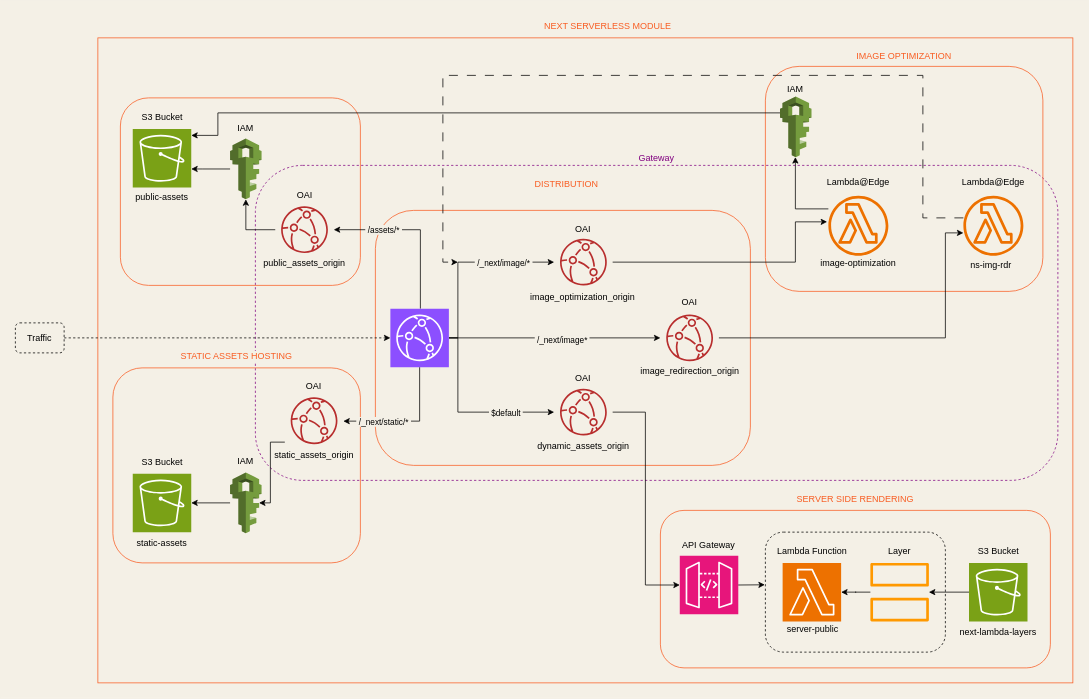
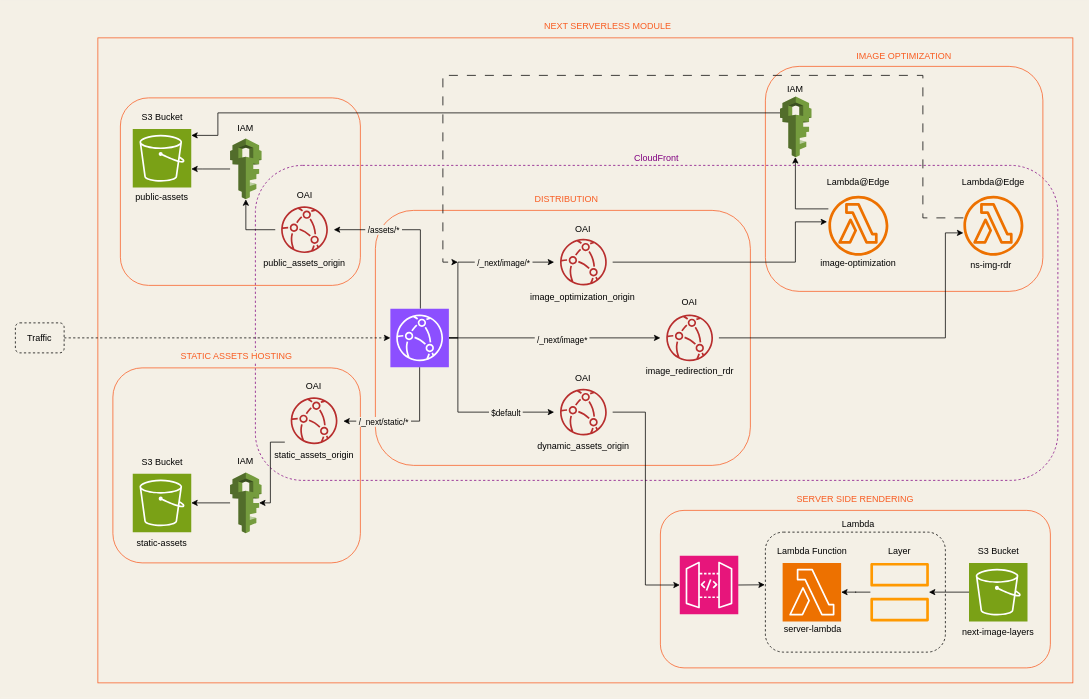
- <mxCell id="84" value="Gateway" style="text;html=1;strokeColor=none;fillColor=none;align=center;verticalAlign=middle;whiteSpace=wrap;rounded=0;fontColor=#800080;" parent="1" vertex="1"><mxGeometry x="845" y="200" width="60" height="20" as="geometry" /></mxCell>
+ <mxCell id="84" value="CloudFront" style="text;html=1;strokeColor=none;fillColor=none;align=center;verticalAlign=middle;whiteSpace=wrap;rounded=0;fontColor=#800080;" parent="1" vertex="1"><mxGeometry x="845" y="200" width="60" height="20" as="geometry" /></mxCell>
- <mxCell id="12" value="DISTRIBUTION" style="text;html=1;strokeColor=none;fillColor=none;align=center;verticalAlign=middle;whiteSpace=wrap;rounded=0;fontColor=#F85D23;" parent="1" vertex="1"><mxGeometry x="675" y="230" width="160" height="30" as="geometry" /></mxCell>
+ <mxCell id="12" value="DISTRIBUTION" style="text;html=1;strokeColor=none;fillColor=none;align=center;verticalAlign=middle;whiteSpace=wrap;rounded=0;fontColor=#F85D23;" parent="1" vertex="1"><mxGeometry x="675" y="250" width="160" height="30" as="geometry" /></mxCell>
- <mxCell id="81" value="image_redirection_origin" style="text;html=1;strokeColor=none;fillColor=none;align=center;verticalAlign=middle;whiteSpace=wrap;rounded=0;" parent="1" vertex="1"><mxGeometry x="842.62" y="480" width="152.75" height="30" as="geometry" /></mxCell>
+ <mxCell id="81" value="image_redirection_rdr" style="text;html=1;strokeColor=none;fillColor=none;align=center;verticalAlign=middle;whiteSpace=wrap;rounded=0;" parent="1" vertex="1"><mxGeometry x="842.62" y="480" width="152.75" height="30" as="geometry" /></mxCell>
+ <mxCell id="51" value="&amp;nbsp;Lambda&amp;nbsp;" style="text;html=1;strokeColor=none;fillColor=none;align=center;verticalAlign=middle;whiteSpace=wrap;rounded=0;fontColor=#000000;labelBackgroundColor=#F4F0E6;" parent="1" vertex="1"><mxGeometry x="1114" y="688" width="60" height="21" as="geometry" /></mxCell>
- <mxCell id="50" value="API Gateway" style="text;html=1;strokeColor=none;fillColor=none;align=center;verticalAlign=middle;whiteSpace=wrap;rounded=0;" parent="1" vertex="1"><mxGeometry x="894.37" y="710.5" width="101" height="30" as="geometry" /></mxCell>
- <mxCell id="49" value="server-public" style="text;html=1;strokeColor=none;fillColor=none;align=center;verticalAlign=middle;whiteSpace=wrap;rounded=0;labelBackgroundColor=#F4F0E6;" parent="1" vertex="1"><mxGeometry x="1043" y="828" width="81" height="21" as="geometry" /></mxCell>
+ <mxCell id="49" value="server-lambda" style="text;html=1;strokeColor=none;fillColor=none;align=center;verticalAlign=middle;whiteSpace=wrap;rounded=0;labelBackgroundColor=#F4F0E6;" parent="1" vertex="1"><mxGeometry x="1043" y="828" width="81" height="21" as="geometry" /></mxCell>
- <mxCell id="46" value="next-lambda-layers" style="text;html=1;strokeColor=none;fillColor=none;align=center;verticalAlign=middle;whiteSpace=wrap;rounded=0;" parent="1" vertex="1"><mxGeometry x="1271" y="826.5" width="119" height="30" as="geometry" /></mxCell>
+ <mxCell id="46" value="next-image-layers" style="text;html=1;strokeColor=none;fillColor=none;align=center;verticalAlign=middle;whiteSpace=wrap;rounded=0;" parent="1" vertex="1"><mxGeometry x="1271" y="826.5" width="119" height="30" as="geometry" /></mxCell>
